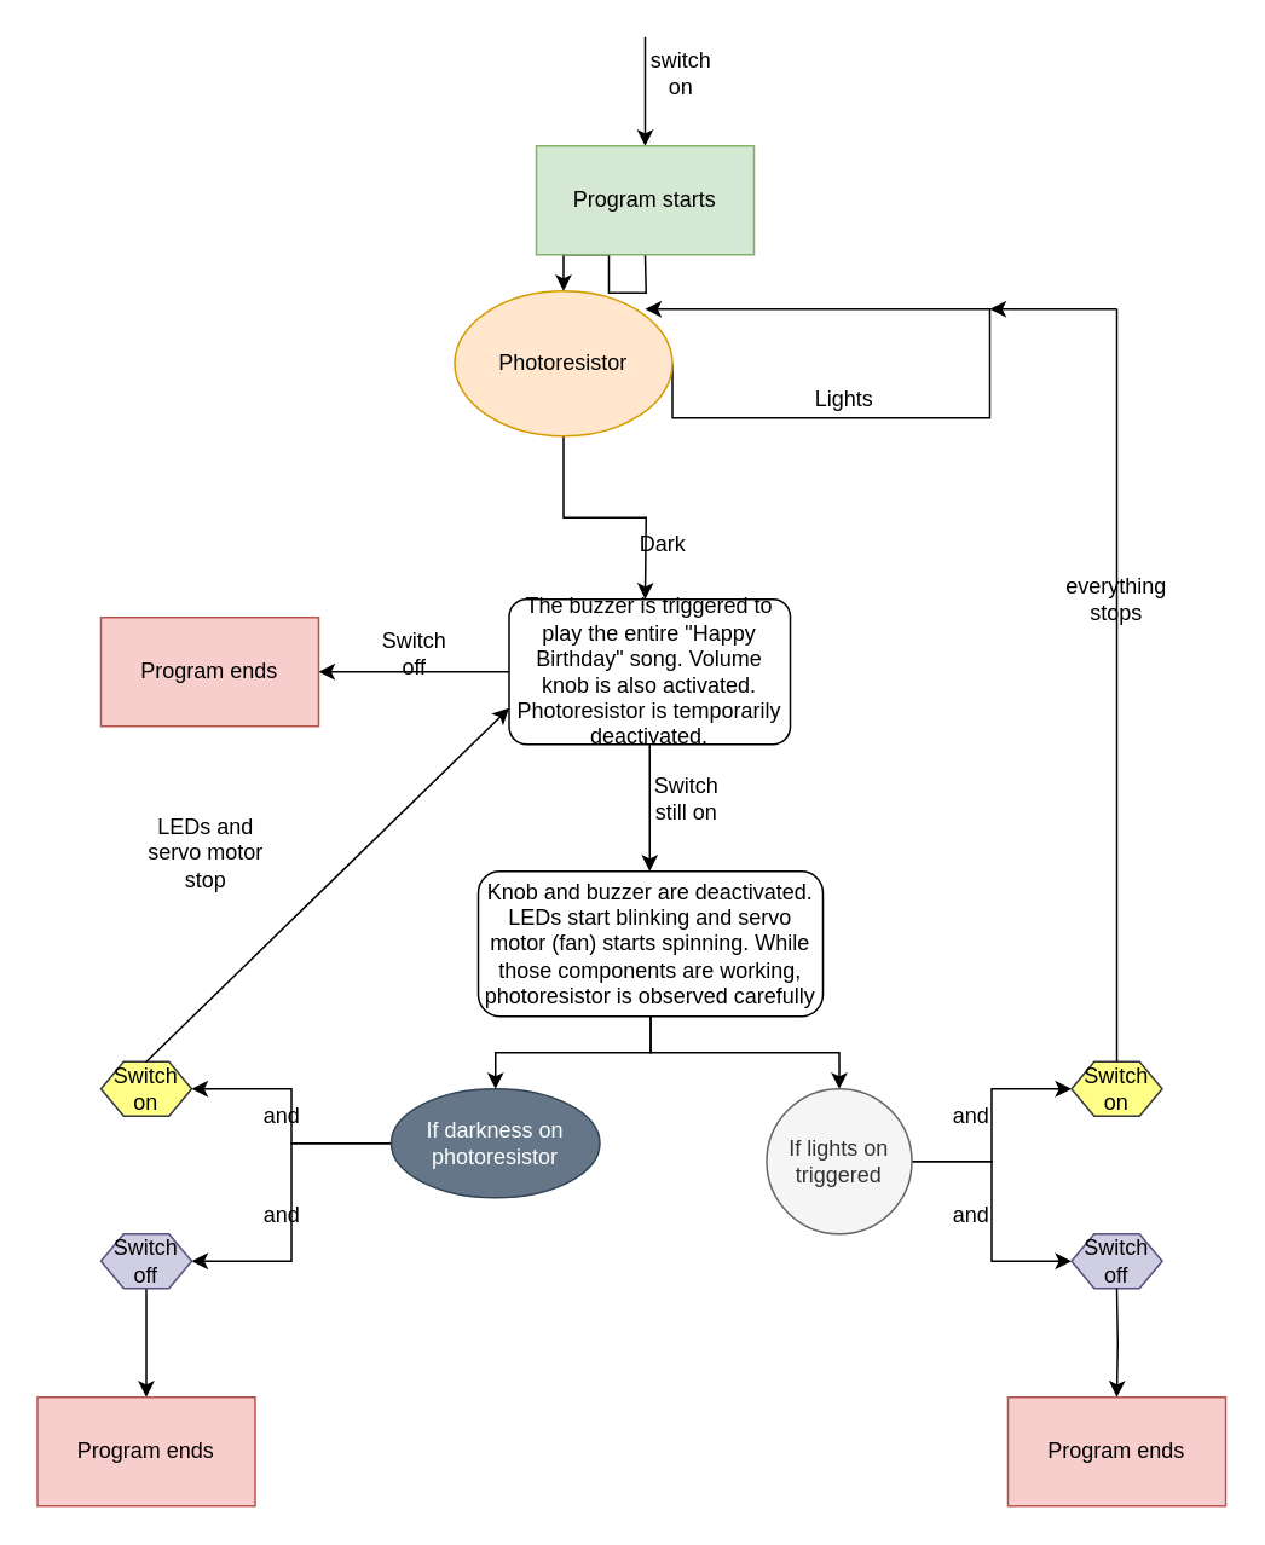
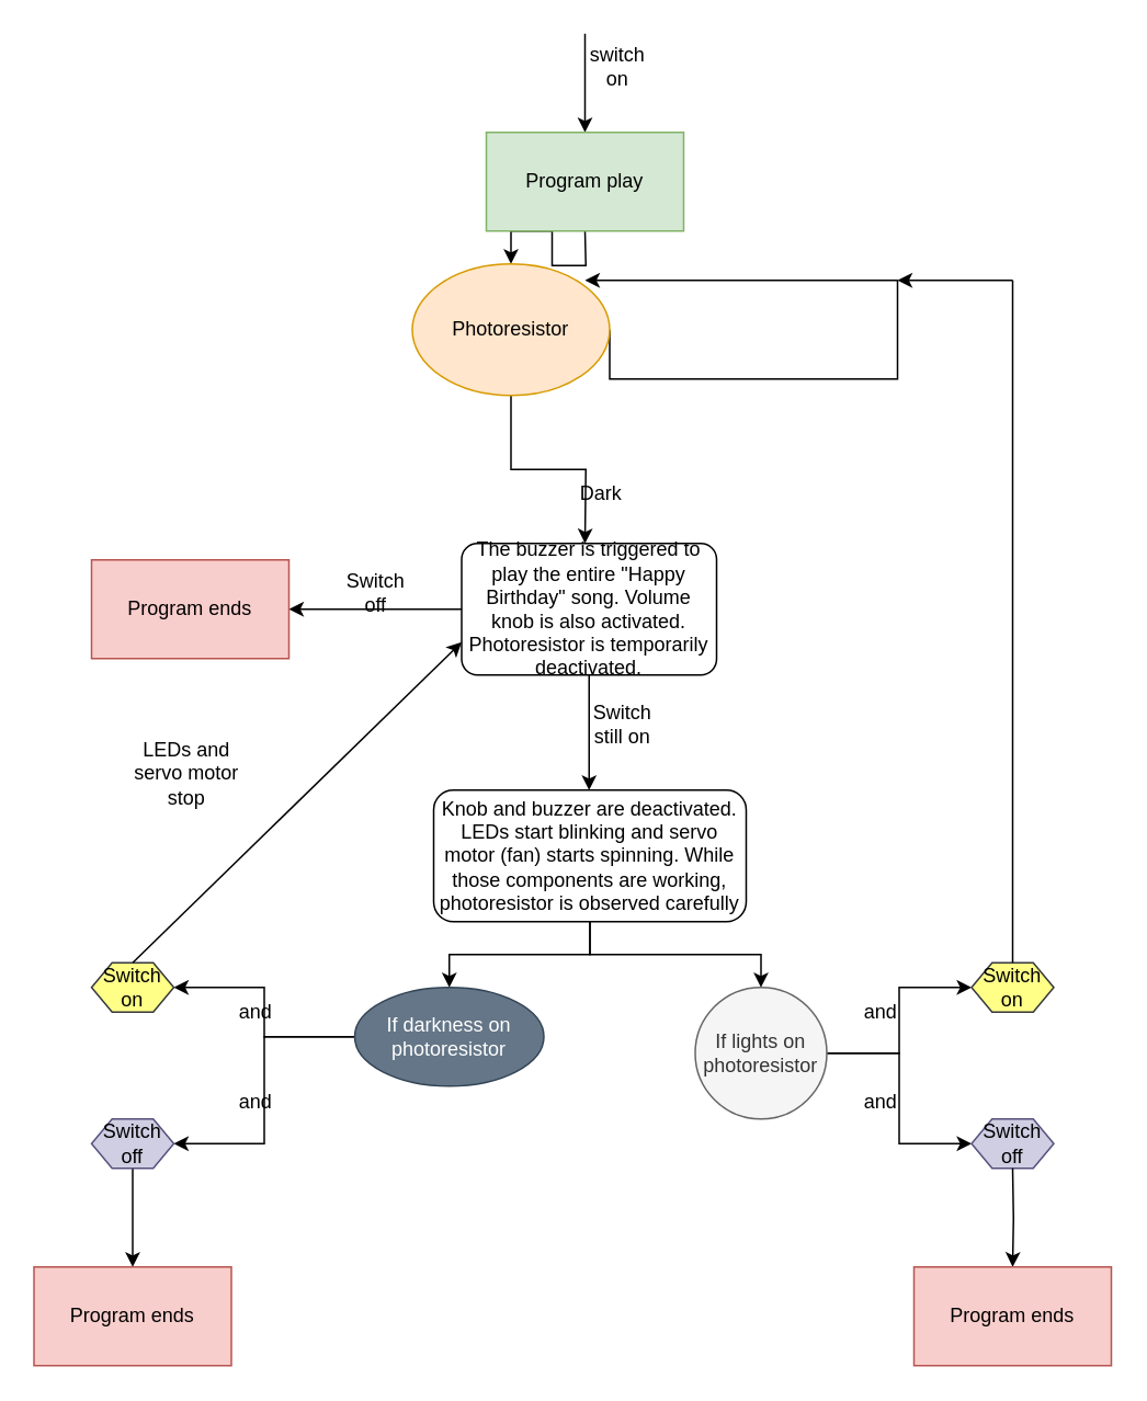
- <mxCell id="14" value="Program starts" style="rounded=0;whiteSpace=wrap;html=1;fillColor=#d5e8d4;strokeColor=#82b366;" vertex="1" parent="1"><mxGeometry x="295" y="80" width="120" height="60" as="geometry" /></mxCell>
+ <mxCell id="14" value="Program play" style="rounded=0;whiteSpace=wrap;html=1;fillColor=#d5e8d4;strokeColor=#82b366;" vertex="1" parent="1"><mxGeometry x="295" y="80" width="120" height="60" as="geometry" /></mxCell>
- <mxCell id="8" value="Lights" style="text;html=1;strokeColor=none;fillColor=none;align=center;verticalAlign=middle;whiteSpace=wrap;rounded=0;" vertex="1" parent="1"><mxGeometry x="445" y="210" width="40" height="20" as="geometry" /></mxCell>
- <mxCell id="42" value="everything stops" style="text;html=1;strokeColor=none;fillColor=none;align=center;verticalAlign=middle;whiteSpace=wrap;rounded=0;" vertex="1" parent="1"><mxGeometry x="595" y="320" width="40" height="20" as="geometry" /></mxCell>
- <mxCell id="25" value="If lights on triggered" style="ellipse;whiteSpace=wrap;html=1;aspect=fixed;fillColor=#f5f5f5;strokeColor=#666666;fontColor=#333333;" vertex="1" parent="1"><mxGeometry x="422" y="600" width="80" height="80" as="geometry" /></mxCell>
+ <mxCell id="25" value="If lights on photoresistor" style="ellipse;whiteSpace=wrap;html=1;aspect=fixed;fillColor=#f5f5f5;strokeColor=#666666;fontColor=#333333;" vertex="1" parent="1"><mxGeometry x="422" y="600" width="80" height="80" as="geometry" /></mxCell>
